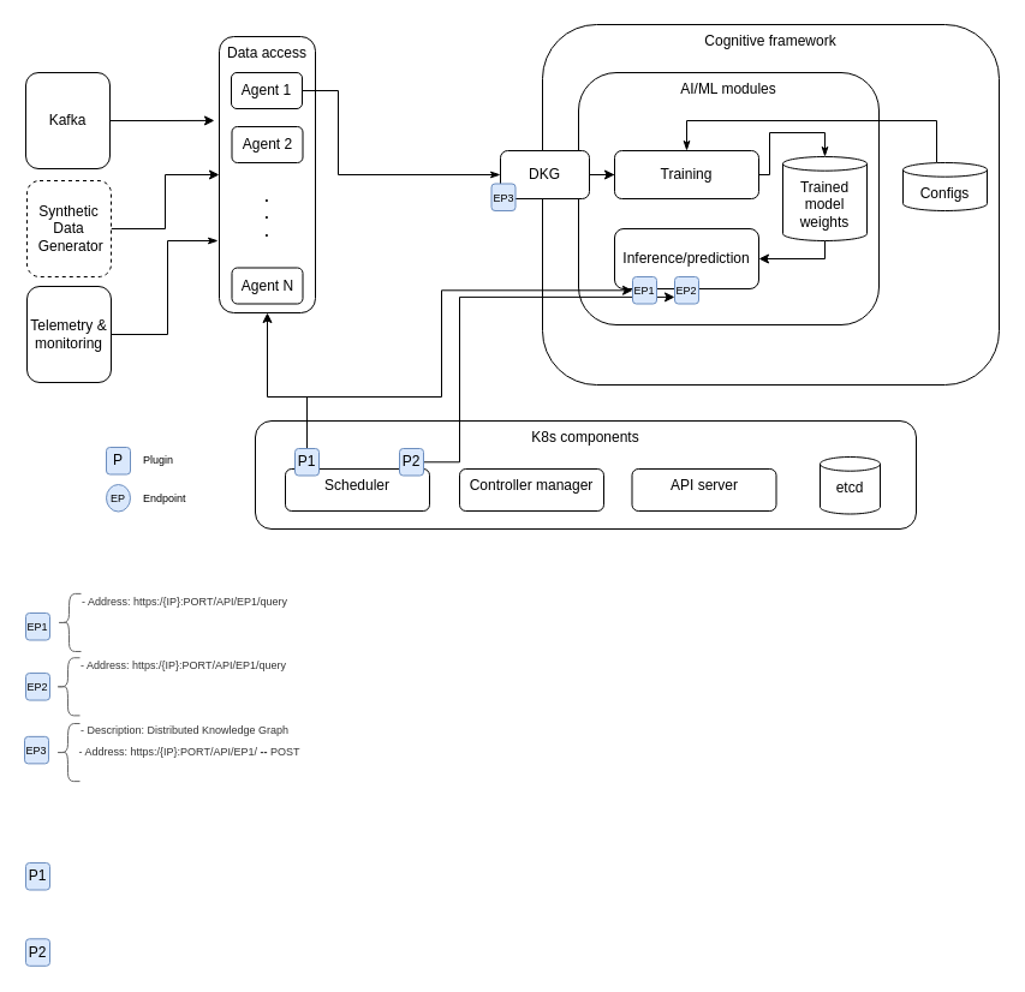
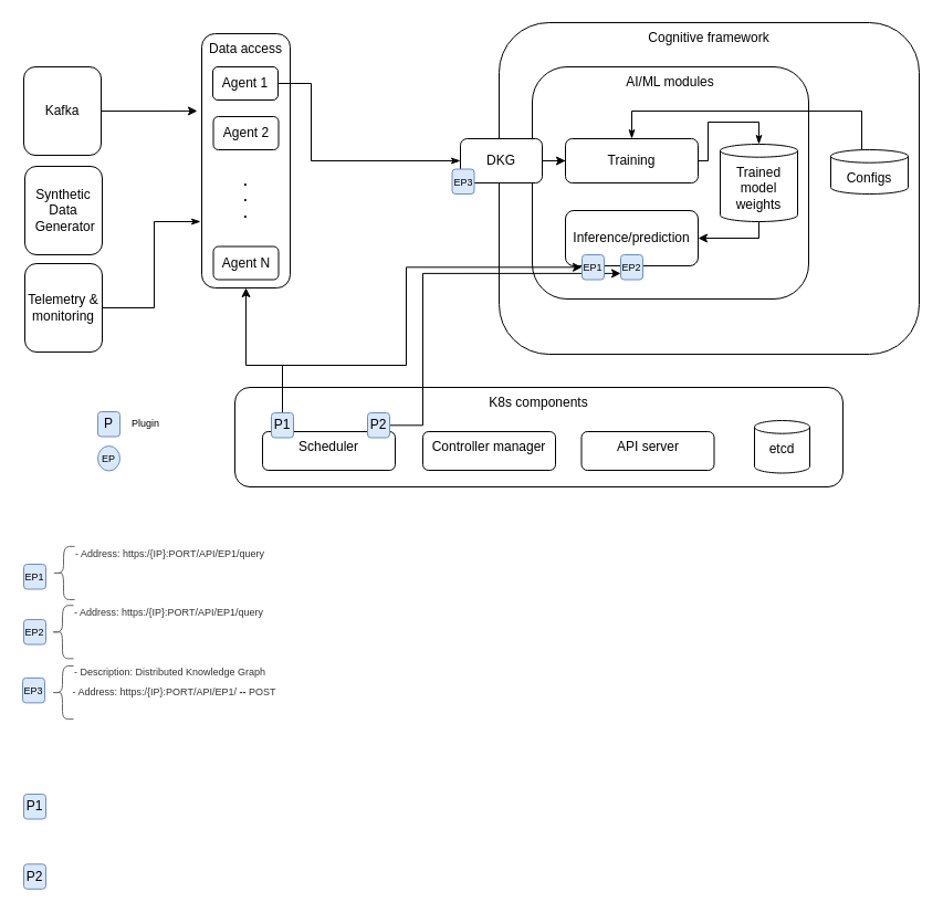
- <mxCell id="51" style="edgeStyle=orthogonalEdgeStyle;rounded=0;orthogonalLoop=1;jettySize=auto;html=1;" edge="1" parent="1" source="52" target="20"><mxGeometry relative="1" as="geometry" /></mxCell>
- <mxCell id="52" value="Synthetic Data&lt;br style=&quot;border-color: var(--border-color);&quot;&gt;&amp;nbsp;Generator" style="rounded=1;whiteSpace=wrap;html=1;align=center;verticalAlign=middle;horizontal=1;dashed=1;" vertex="1" parent="1"><mxGeometry x="22" y="150" width="70" height="80" as="geometry" /></mxCell>
+ <mxCell id="52" value="Synthetic Data&lt;br style=&quot;border-color: var(--border-color);&quot;&gt;&amp;nbsp;Generator" style="rounded=1;whiteSpace=wrap;html=1;align=center;verticalAlign=middle;horizontal=1;" vertex="1" parent="1"><mxGeometry x="22" y="150" width="70" height="80" as="geometry" /></mxCell>
- <mxCell id="31" value="Endpoint" style="text;html=1;strokeColor=none;fillColor=none;align=left;verticalAlign=middle;whiteSpace=wrap;rounded=0;dashed=1;fontSize=9;" vertex="1" parent="1"><mxGeometry x="117" y="404.75" width="50" height="20.75" as="geometry" /></mxCell>
